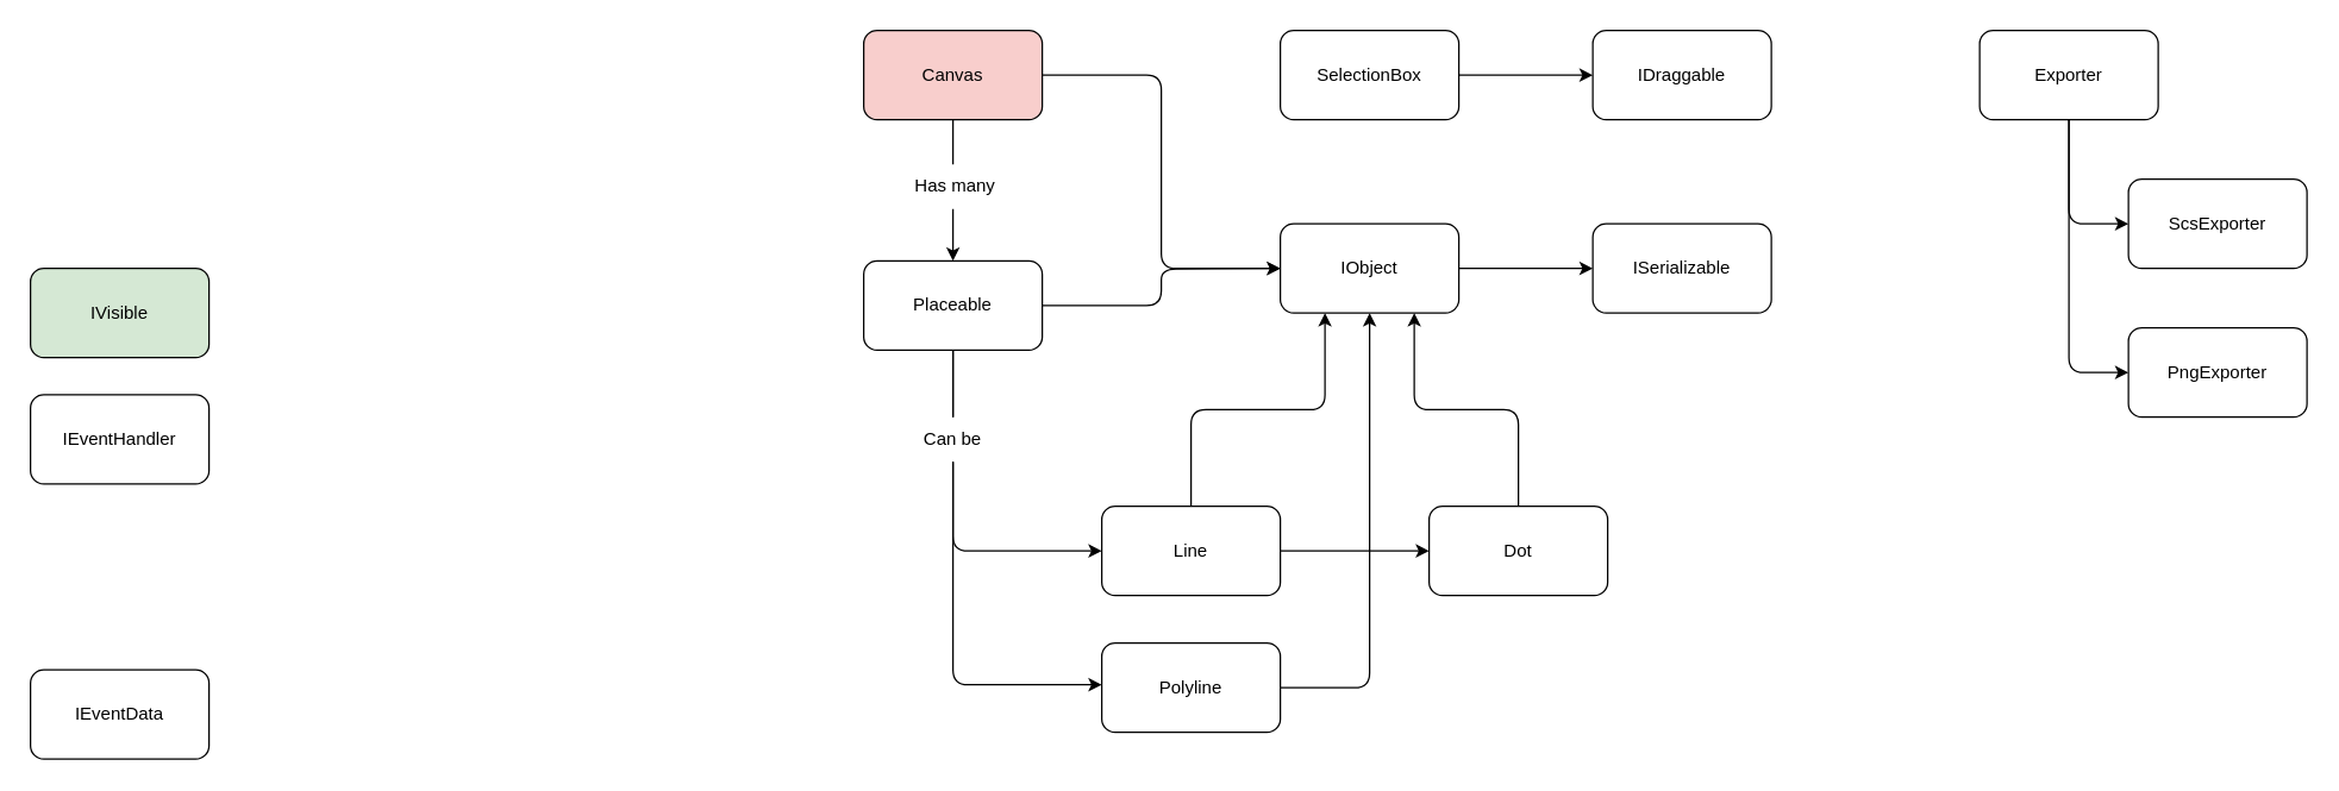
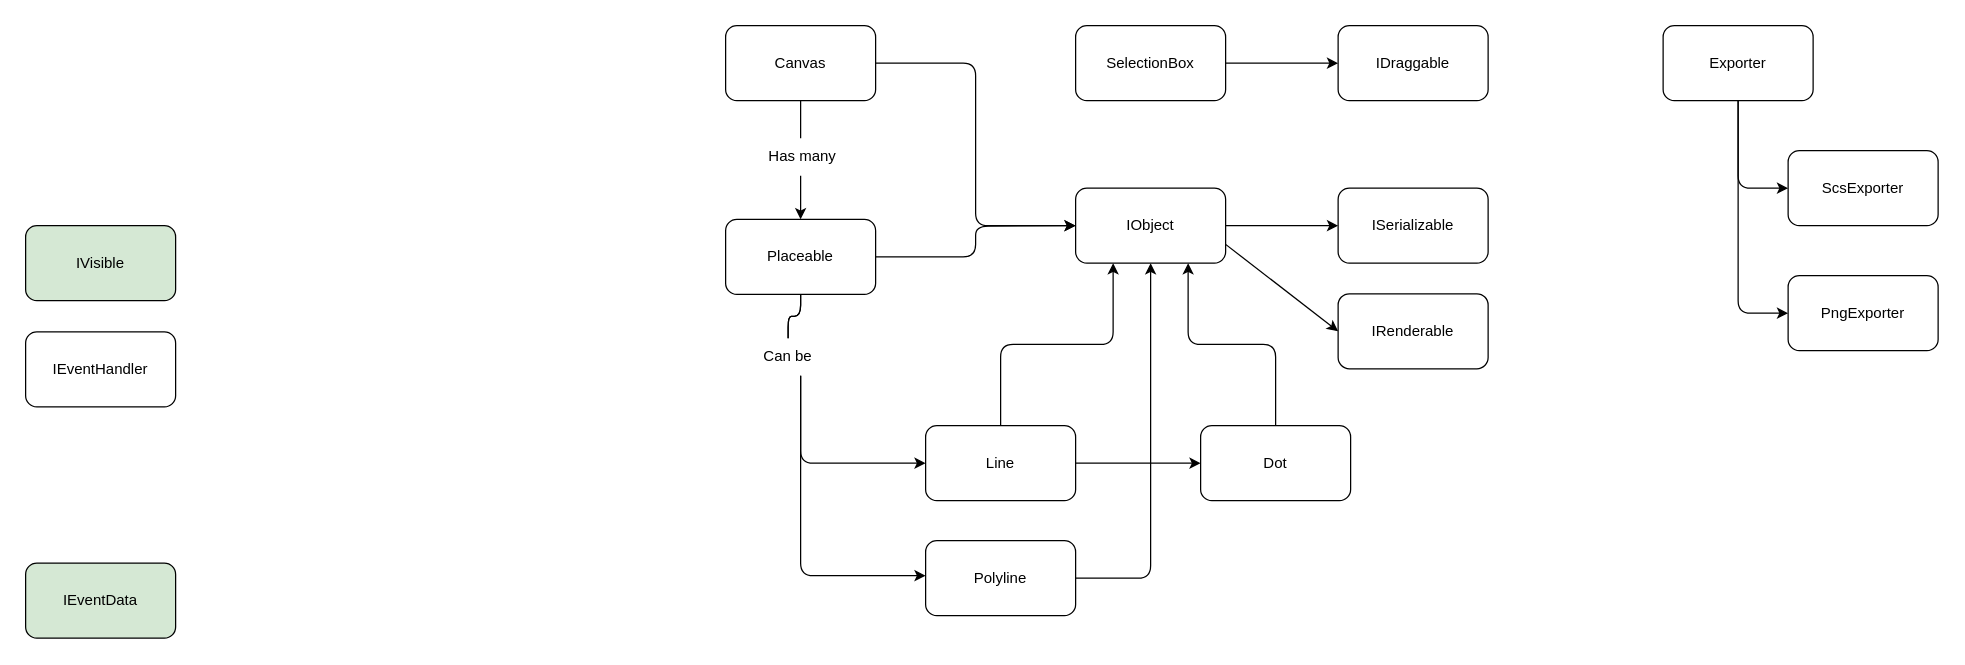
- <mxCell id="9" value="Canvas" style="rounded=1;whiteSpace=wrap;html=1;fillColor=#f8cecc;" vertex="1" parent="1"><mxGeometry x="580" y="20" width="120" height="60" as="geometry" /></mxCell>
+ <mxCell id="9" value="Canvas" style="rounded=1;whiteSpace=wrap;html=1;" vertex="1" parent="1"><mxGeometry x="580" y="20" width="120" height="60" as="geometry" /></mxCell>
+ <mxCell id="23" style="edgeStyle=none;html=1;exitX=1;exitY=0.75;exitDx=0;exitDy=0;entryX=0;entryY=0.5;entryDx=0;entryDy=0;" edge="1" parent="1" source="25" target="32"><mxGeometry relative="1" as="geometry" /></mxCell>
+ <mxCell id="32" value="IRenderable" style="rounded=1;whiteSpace=wrap;html=1;" vertex="1" parent="1"><mxGeometry x="1070" y="234.5" width="120" height="60" as="geometry" /></mxCell>
- <mxCell id="18" value="Can be" style="text;html=1;strokeColor=none;fillColor=none;align=center;verticalAlign=middle;whiteSpace=wrap;rounded=0;" vertex="1" parent="1"><mxGeometry x="610" y="280" width="60" height="30" as="geometry" /></mxCell>
+ <mxCell id="18" value="Can be" style="text;html=1;strokeColor=none;fillColor=none;align=center;verticalAlign=middle;whiteSpace=wrap;rounded=0;" vertex="1" parent="1"><mxGeometry x="600" y="270" width="60" height="30" as="geometry" /></mxCell>
- <mxCell id="29" value="IEventData" style="rounded=1;whiteSpace=wrap;html=1;" vertex="1" parent="1"><mxGeometry x="20" y="450" width="120" height="60" as="geometry" /></mxCell>
+ <mxCell id="29" value="IEventData" style="rounded=1;whiteSpace=wrap;html=1;fillColor=#d5e8d4;" vertex="1" parent="1"><mxGeometry x="20" y="450" width="120" height="60" as="geometry" /></mxCell>
